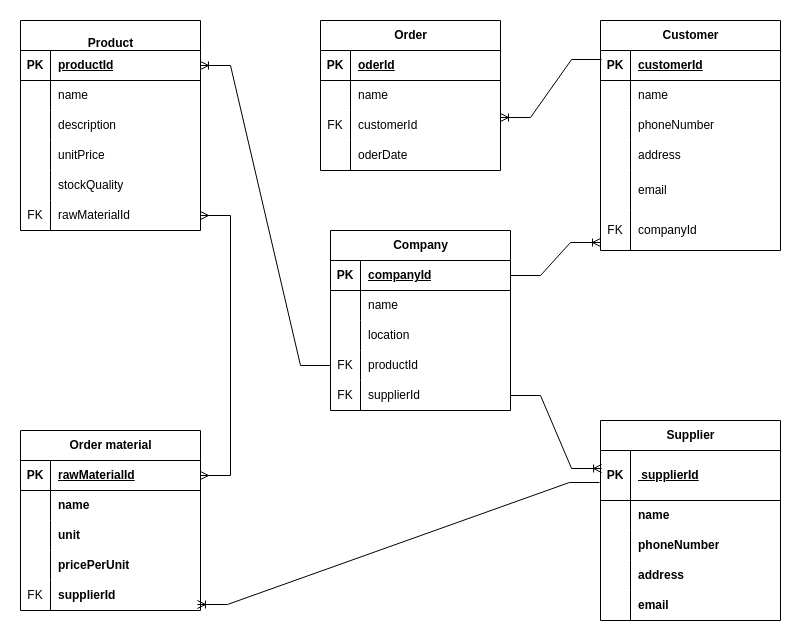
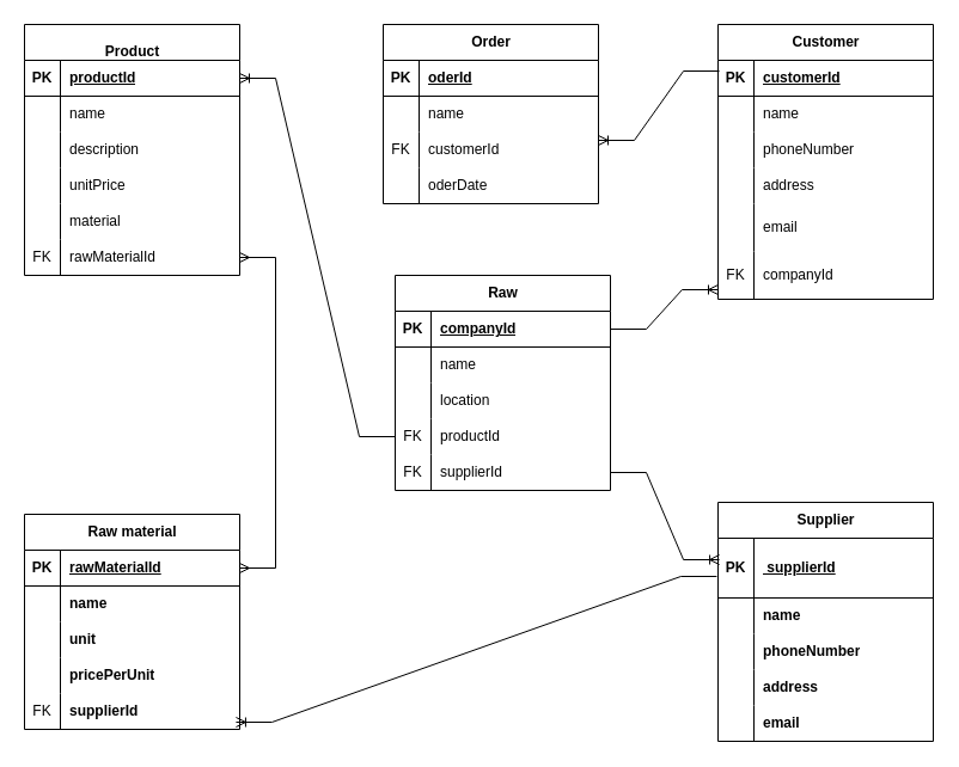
- <mxCell id="17" value="stockQuality" style="shape=partialRectangle;connectable=0;fillColor=none;top=0;left=0;bottom=0;right=0;align=left;spacingLeft=6;overflow=hidden;whiteSpace=wrap;html=1;" parent="15" vertex="1"><mxGeometry x="30" width="150" height="30" as="geometry"><mxRectangle width="150" height="30" as="alternateBounds" /></mxGeometry></mxCell>
+ <mxCell id="17" value="material" style="shape=partialRectangle;connectable=0;fillColor=none;top=0;left=0;bottom=0;right=0;align=left;spacingLeft=6;overflow=hidden;whiteSpace=wrap;html=1;" parent="15" vertex="1"><mxGeometry x="30" width="150" height="30" as="geometry"><mxRectangle width="150" height="30" as="alternateBounds" /></mxGeometry></mxCell>
- <mxCell id="85" value="Company" style="shape=table;startSize=30;container=1;collapsible=1;childLayout=tableLayout;fixedRows=1;rowLines=0;fontStyle=1;align=center;resizeLast=1;html=1;" parent="1" vertex="1"><mxGeometry x="330" y="230" width="180" height="180" as="geometry" /></mxCell>
+ <mxCell id="85" value="Raw" style="shape=table;startSize=30;container=1;collapsible=1;childLayout=tableLayout;fixedRows=1;rowLines=0;fontStyle=1;align=center;resizeLast=1;html=1;" parent="1" vertex="1"><mxGeometry x="330" y="230" width="180" height="180" as="geometry" /></mxCell>
- <mxCell id="69" value="Order material" style="shape=table;startSize=30;container=1;collapsible=1;childLayout=tableLayout;fixedRows=1;rowLines=0;fontStyle=1;align=center;resizeLast=1;html=1;" parent="1" vertex="1"><mxGeometry x="20" y="430" width="180" height="180" as="geometry" /></mxCell>
+ <mxCell id="69" value="Raw material" style="shape=table;startSize=30;container=1;collapsible=1;childLayout=tableLayout;fixedRows=1;rowLines=0;fontStyle=1;align=center;resizeLast=1;html=1;" parent="1" vertex="1"><mxGeometry x="20" y="430" width="180" height="180" as="geometry" /></mxCell>
